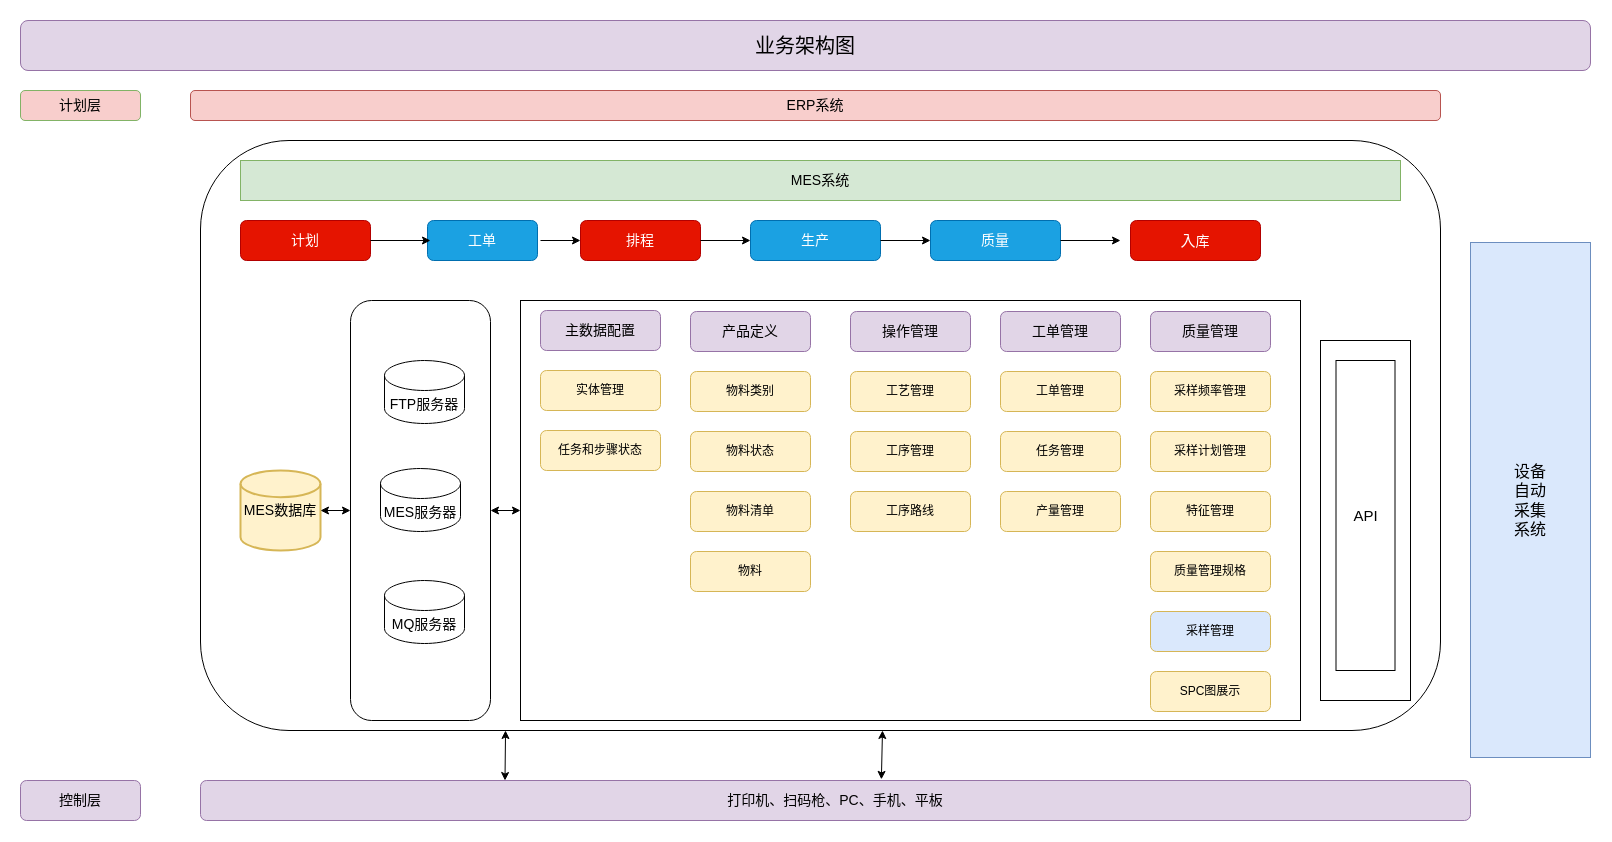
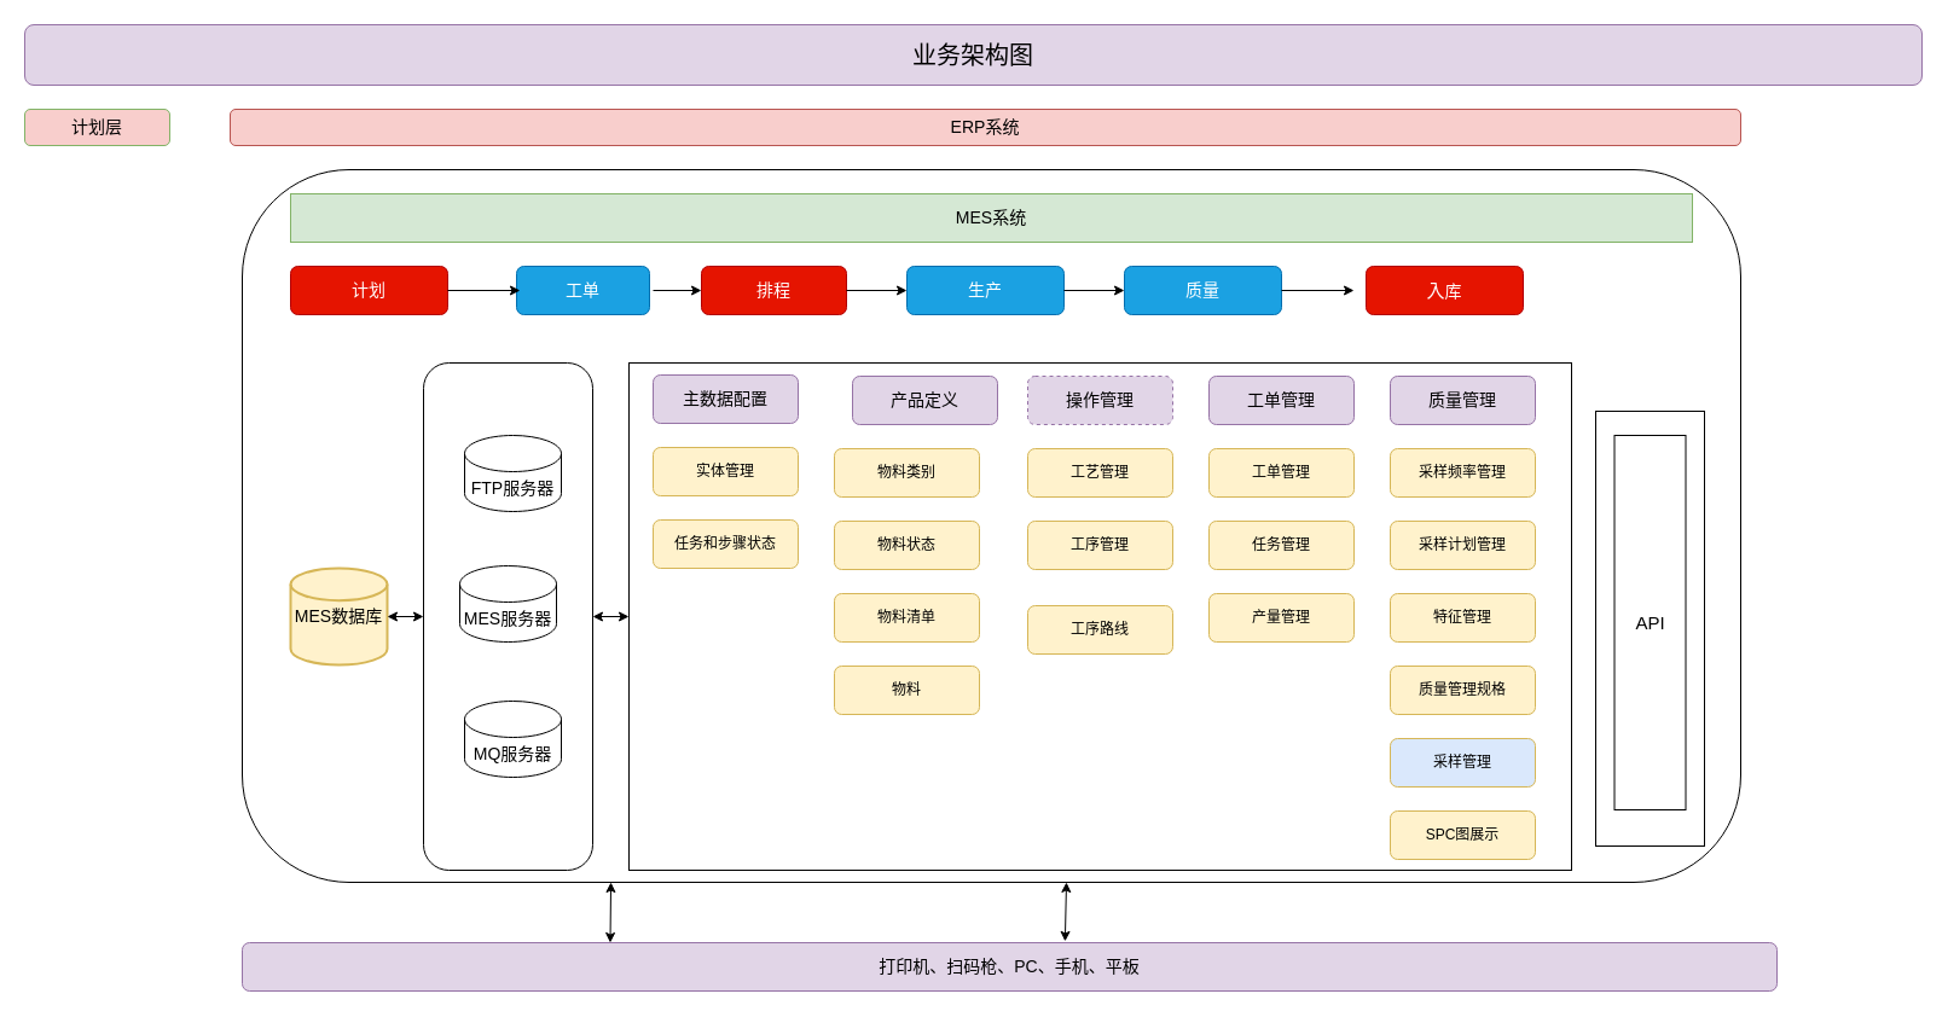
- <mxCell id="27" value="&lt;font style=&quot;font-size: 14px;&quot;&gt;产品定义&lt;/font&gt;" style="rounded=1;whiteSpace=wrap;html=1;fillColor=#e1d5e7;strokeColor=#9673a6;" vertex="1" parent="1"><mxGeometry x="690" y="311" width="120" height="40" as="geometry" /></mxCell>
+ <mxCell id="27" value="&lt;font style=&quot;font-size: 14px;&quot;&gt;产品定义&lt;/font&gt;" style="rounded=1;whiteSpace=wrap;html=1;fillColor=#e1d5e7;strokeColor=#9673a6;" vertex="1" parent="1"><mxGeometry x="705" y="311" width="120" height="40" as="geometry" /></mxCell>
- <mxCell id="32" value="&lt;font style=&quot;font-size: 14px;&quot;&gt;操作管理&lt;/font&gt;" style="rounded=1;whiteSpace=wrap;html=1;fillColor=#e1d5e7;strokeColor=#9673a6;" vertex="1" parent="1"><mxGeometry x="850" y="311" width="120" height="40" as="geometry" /></mxCell>
+ <mxCell id="32" value="&lt;font style=&quot;font-size: 14px;&quot;&gt;操作管理&lt;/font&gt;" style="rounded=1;whiteSpace=wrap;html=1;fillColor=#e1d5e7;strokeColor=#9673a6;dashed=1;" vertex="1" parent="1"><mxGeometry x="850" y="311" width="120" height="40" as="geometry" /></mxCell>
- <mxCell id="4" value="&lt;font style=&quot;font-size: 16px;&quot;&gt;设备&lt;br&gt;自动&lt;br&gt;采集&lt;br&gt;系统&lt;/font&gt;" style="rounded=0;whiteSpace=wrap;html=1;fillColor=#dae8fc;strokeColor=#6c8ebf;" vertex="1" parent="1"><mxGeometry x="1470" y="242" width="120" height="515" as="geometry" /></mxCell>
- <mxCell id="48" value="工序路线" style="rounded=1;whiteSpace=wrap;html=1;fillColor=#fff2cc;strokeColor=#d6b656;" vertex="1" parent="1"><mxGeometry x="850" y="491" width="120" height="40" as="geometry" /></mxCell>
+ <mxCell id="48" value="工序路线" style="rounded=1;whiteSpace=wrap;html=1;fillColor=#fff2cc;strokeColor=#d6b656;" vertex="1" parent="1"><mxGeometry x="850" y="501" width="120" height="40" as="geometry" /></mxCell>
- <mxCell id="54" value="&lt;font style=&quot;font-size: 14px;&quot;&gt;控制层&lt;/font&gt;" style="rounded=1;whiteSpace=wrap;html=1;fillColor=#e1d5e7;strokeColor=#9673a6;" vertex="1" parent="1"><mxGeometry x="20" y="780" width="120" height="40" as="geometry" /></mxCell>
